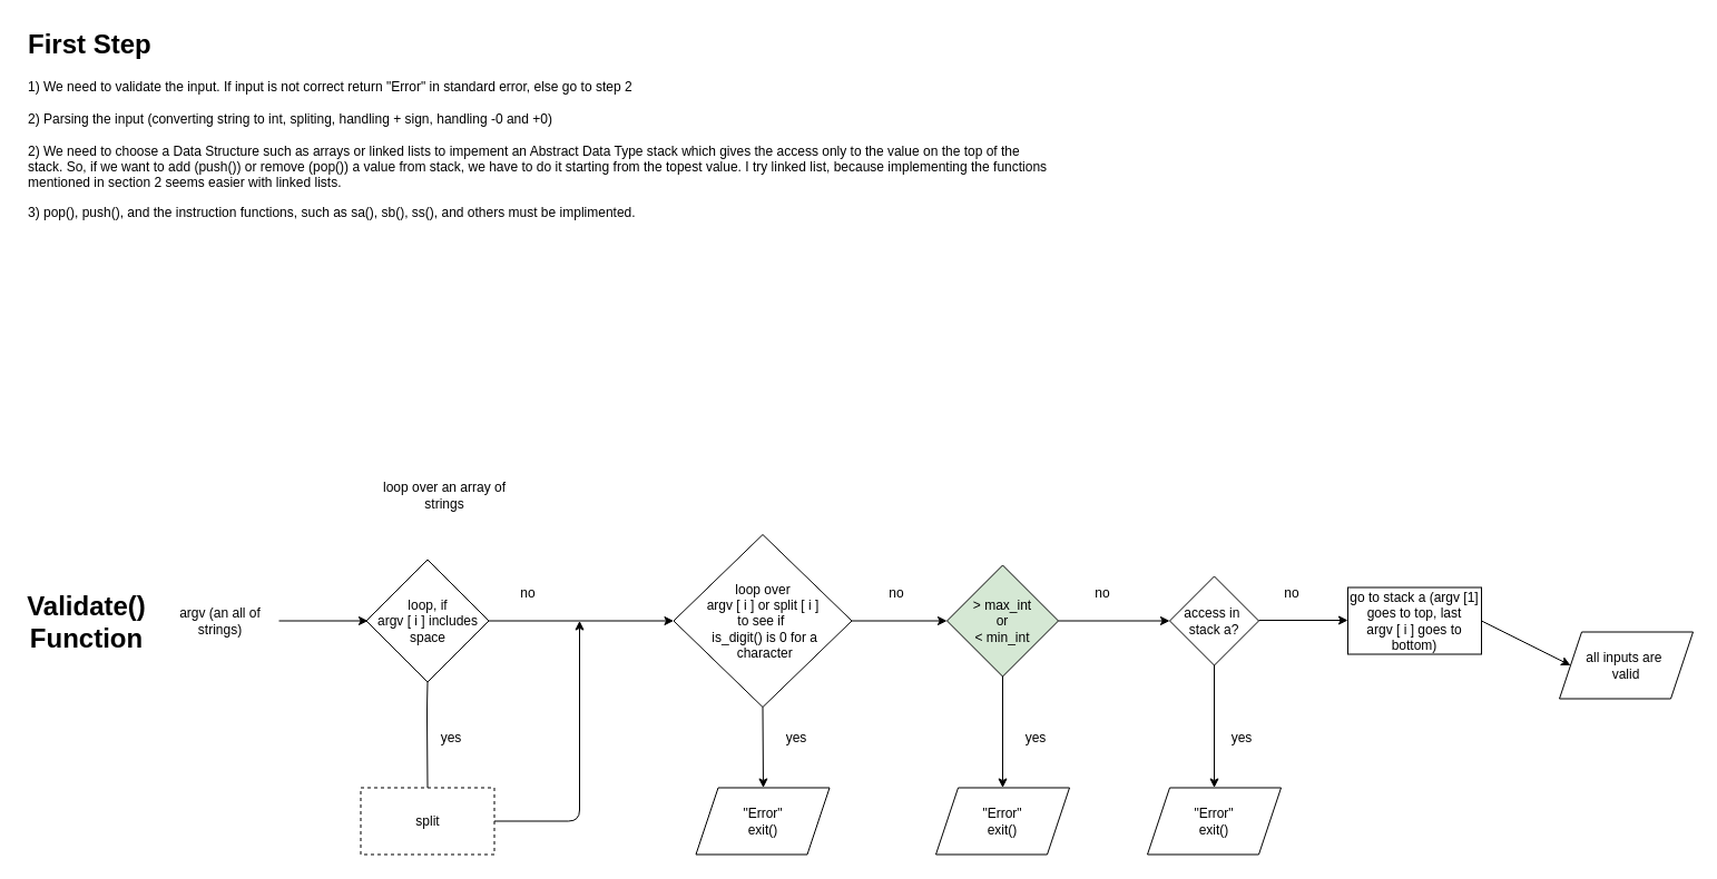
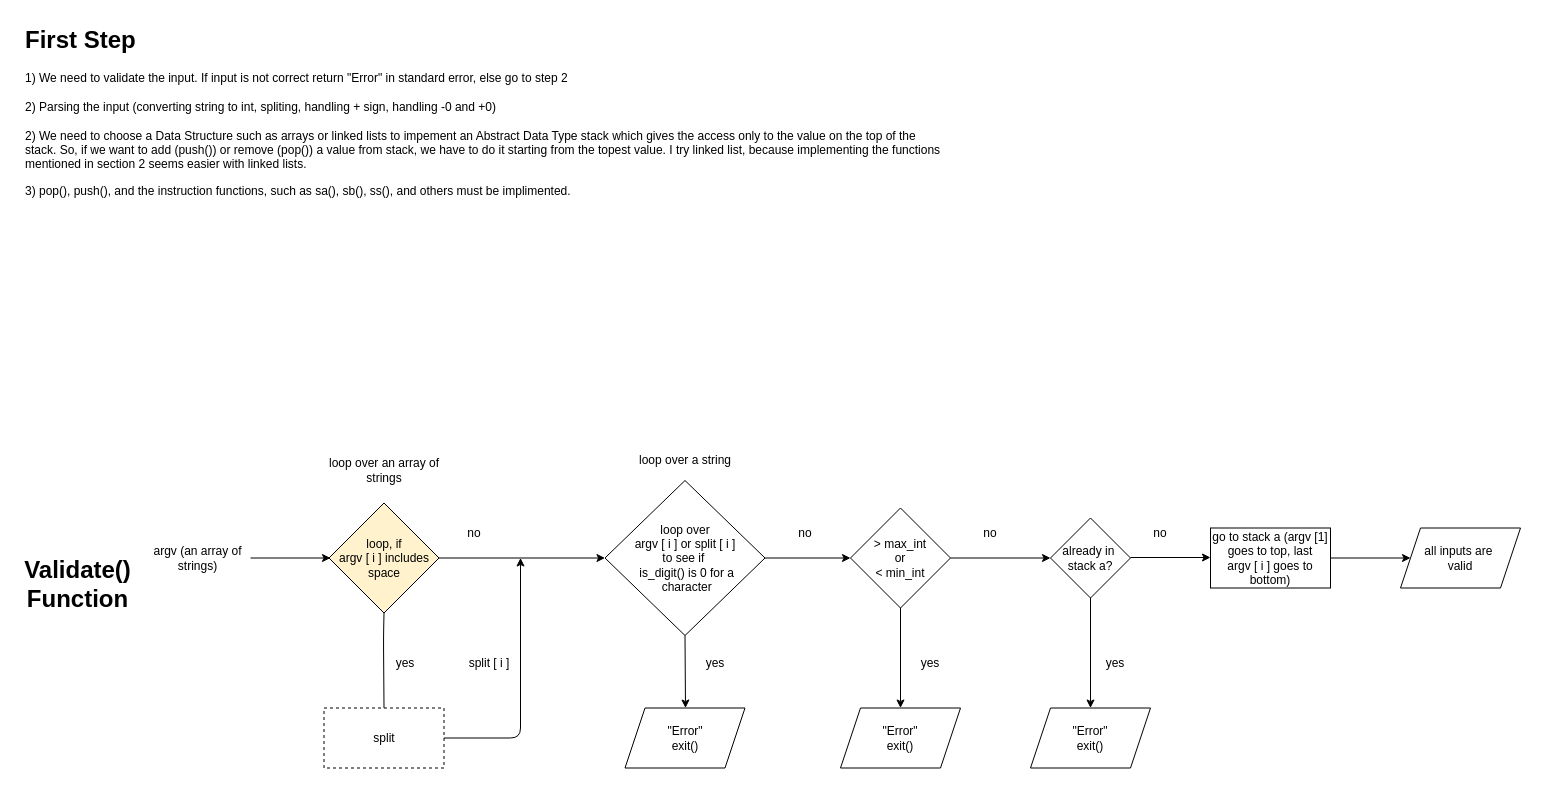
- <mxCell id="35" value="loop over an array of strings" style="text;html=1;strokeColor=none;fillColor=none;align=center;verticalAlign=middle;whiteSpace=wrap;rounded=0;" parent="1" vertex="1"><mxGeometry x="323.5" y="425" width="150" height="40" as="geometry" /></mxCell>
+ <mxCell id="35" value="loop over an array of strings" style="text;html=1;strokeColor=none;fillColor=none;align=center;verticalAlign=middle;whiteSpace=wrap;rounded=0;" parent="1" vertex="1"><mxGeometry x="308.5" y="450" width="150" height="40" as="geometry" /></mxCell>
+ <mxCell id="36" value="loop over a string" style="text;html=1;strokeColor=none;fillColor=none;align=center;verticalAlign=middle;whiteSpace=wrap;rounded=0;" parent="1" vertex="1"><mxGeometry x="609.5" y="440" width="150" height="40" as="geometry" /></mxCell>
- <mxCell id="5" value="loop, if &lt;br&gt;argv [ i ] includes space" style="rhombus;whiteSpace=wrap;html=1;" parent="1" vertex="1"><mxGeometry x="328.5" y="502.5" width="110" height="110" as="geometry" /></mxCell>
+ <mxCell id="5" value="loop, if &lt;br&gt;argv [ i ] includes space" style="rhombus;whiteSpace=wrap;html=1;fillColor=#fff2cc;" parent="1" vertex="1"><mxGeometry x="328.5" y="502.5" width="110" height="110" as="geometry" /></mxCell>
- <mxCell id="21" value="&amp;gt; max_int&lt;br&gt;or&lt;br&gt;&amp;lt; min_int" style="rhombus;whiteSpace=wrap;html=1;fillColor=#d5e8d4;" parent="1" vertex="1"><mxGeometry x="850" y="507.5" width="100" height="100" as="geometry" /></mxCell>
+ <mxCell id="21" value="&amp;gt; max_int&lt;br&gt;or&lt;br&gt;&amp;lt; min_int" style="rhombus;whiteSpace=wrap;html=1;" parent="1" vertex="1"><mxGeometry x="850" y="507.5" width="100" height="100" as="geometry" /></mxCell>
- <mxCell id="3" value="argv (an all of strings)" style="text;html=1;strokeColor=none;fillColor=none;align=center;verticalAlign=middle;whiteSpace=wrap;rounded=0;" parent="1" vertex="1"><mxGeometry x="150" y="536.25" width="95" height="42.5" as="geometry" /></mxCell>
+ <mxCell id="3" value="argv (an array of strings)" style="text;html=1;strokeColor=none;fillColor=none;align=center;verticalAlign=middle;whiteSpace=wrap;rounded=0;" parent="1" vertex="1"><mxGeometry x="150" y="536.25" width="95" height="42.5" as="geometry" /></mxCell>
- <mxCell id="30" value="access in&amp;nbsp;&lt;br&gt;stack a?" style="rhombus;whiteSpace=wrap;html=1;" parent="1" vertex="1"><mxGeometry x="1050" y="517.5" width="80" height="80" as="geometry" /></mxCell>
+ <mxCell id="30" value="already in&amp;nbsp;&lt;br&gt;stack a?" style="rhombus;whiteSpace=wrap;html=1;" parent="1" vertex="1"><mxGeometry x="1050" y="517.5" width="80" height="80" as="geometry" /></mxCell>
- <mxCell id="15" value="&lt;h1&gt;Validate() Function&lt;/h1&gt;" style="text;html=1;strokeColor=none;fillColor=none;spacing=5;spacingTop=-20;whiteSpace=wrap;overflow=hidden;rounded=0;align=center;" parent="1" vertex="1"><mxGeometry x="20" y="525" width="115" height="70" as="geometry" /></mxCell>
+ <mxCell id="15" value="&lt;h1&gt;Validate() Function&lt;/h1&gt;" style="text;html=1;strokeColor=none;fillColor=none;spacing=5;spacingTop=-20;whiteSpace=wrap;overflow=hidden;rounded=0;align=center;" parent="1" vertex="1"><mxGeometry x="20" y="550" width="115" height="70" as="geometry" /></mxCell>
- <mxCell id="34" value="all inputs are&amp;nbsp;&lt;br&gt;valid" style="shape=parallelogram;perimeter=parallelogramPerimeter;whiteSpace=wrap;html=1;fixedSize=1;" parent="1" vertex="1"><mxGeometry x="1400" y="567.5" width="120" height="60" as="geometry" /></mxCell>
+ <mxCell id="34" value="all inputs are&amp;nbsp;&lt;br&gt;valid" style="shape=parallelogram;perimeter=parallelogramPerimeter;whiteSpace=wrap;html=1;fixedSize=1;" parent="1" vertex="1"><mxGeometry x="1400" y="527.5" width="120" height="60" as="geometry" /></mxCell>
+ <mxCell id="18" value="split [ i ]" style="text;html=1;strokeColor=none;fillColor=none;align=center;verticalAlign=middle;whiteSpace=wrap;rounded=0;" parent="1" vertex="1"><mxGeometry x="458.5" y="647.5" width="60" height="30" as="geometry" /></mxCell>
